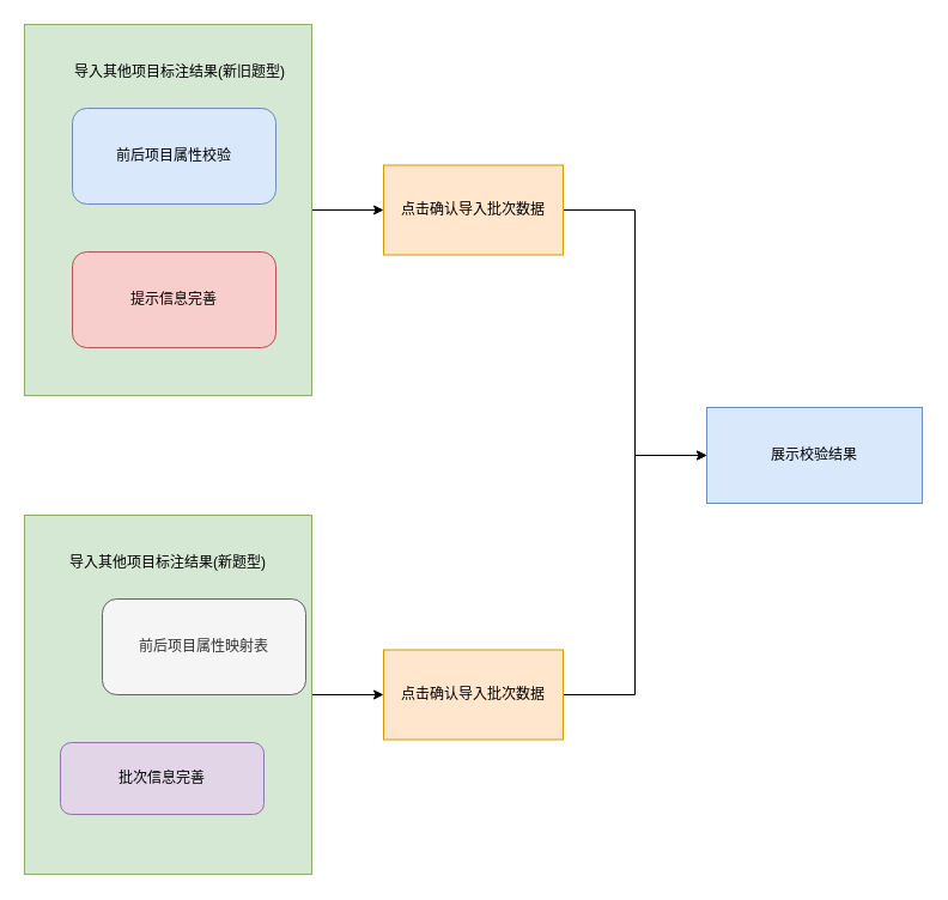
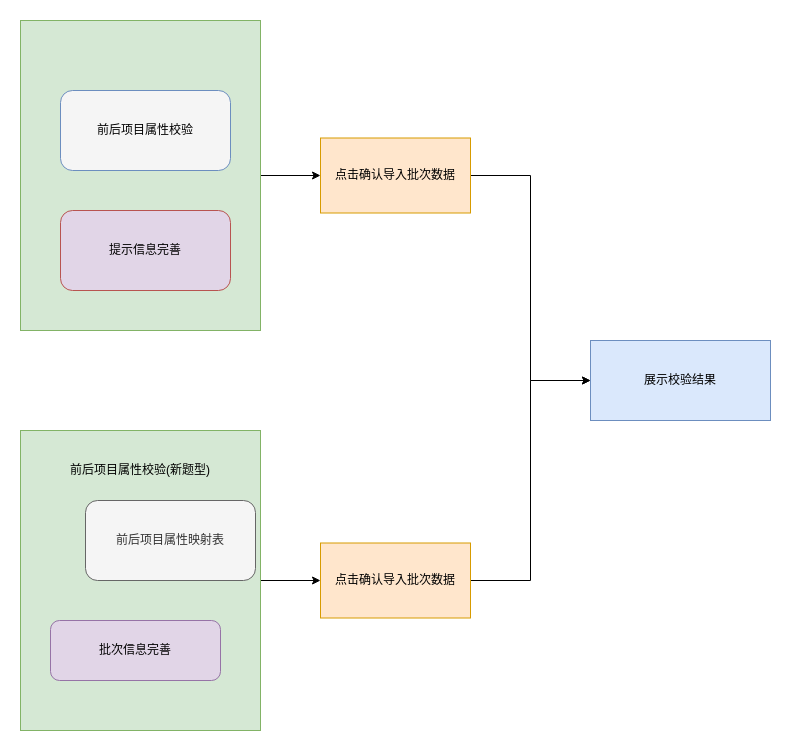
- <mxCell id="4" value="导入其他项目标注结果(新旧题型)" style="text;html=1;strokeColor=none;fillColor=none;align=center;verticalAlign=middle;whiteSpace=wrap;rounded=0;" vertex="1" parent="1"><mxGeometry x="50" y="40" width="200" height="40" as="geometry" /></mxCell>
- <mxCell id="5" value="前后项目属性校验" style="rounded=1;whiteSpace=wrap;html=1;fillColor=#dae8fc;strokeColor=#6c8ebf;" vertex="1" parent="1"><mxGeometry x="60" y="90" width="170" height="80" as="geometry" /></mxCell>
+ <mxCell id="5" value="前后项目属性校验" style="rounded=1;whiteSpace=wrap;html=1;fillColor=#f5f5f5;strokeColor=#6c8ebf;" vertex="1" parent="1"><mxGeometry x="60" y="90" width="170" height="80" as="geometry" /></mxCell>
- <mxCell id="6" value="提示信息完善" style="rounded=1;whiteSpace=wrap;html=1;fillColor=#f8cecc;strokeColor=#b85450;" vertex="1" parent="1"><mxGeometry x="60" y="210" width="170" height="80" as="geometry" /></mxCell>
+ <mxCell id="6" value="提示信息完善" style="rounded=1;whiteSpace=wrap;html=1;fillColor=#e1d5e7;strokeColor=#b85450;" vertex="1" parent="1"><mxGeometry x="60" y="210" width="170" height="80" as="geometry" /></mxCell>
- <mxCell id="9" value="导入其他项目标注结果(新题型)" style="text;html=1;strokeColor=none;fillColor=none;align=center;verticalAlign=middle;whiteSpace=wrap;rounded=0;" vertex="1" parent="1"><mxGeometry x="40" y="450" width="200" height="40" as="geometry" /></mxCell>
+ <mxCell id="9" value="前后项目属性校验(新题型)" style="text;html=1;strokeColor=none;fillColor=none;align=center;verticalAlign=middle;whiteSpace=wrap;rounded=0;" vertex="1" parent="1"><mxGeometry x="40" y="450" width="200" height="40" as="geometry" /></mxCell>
